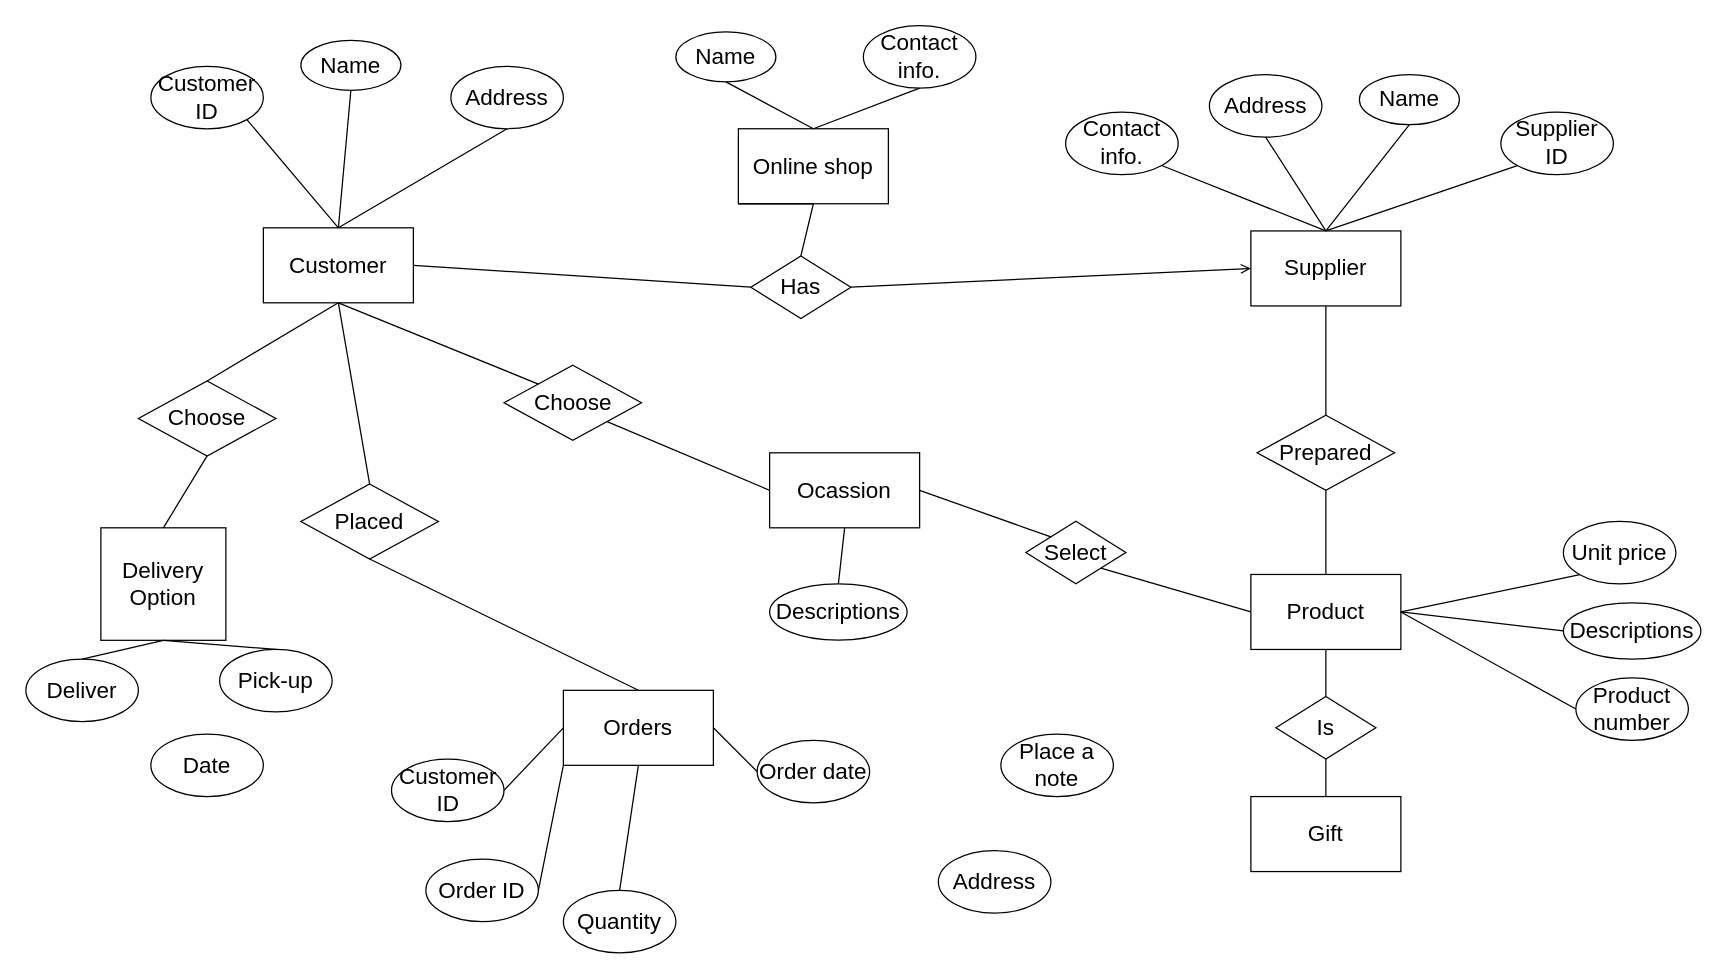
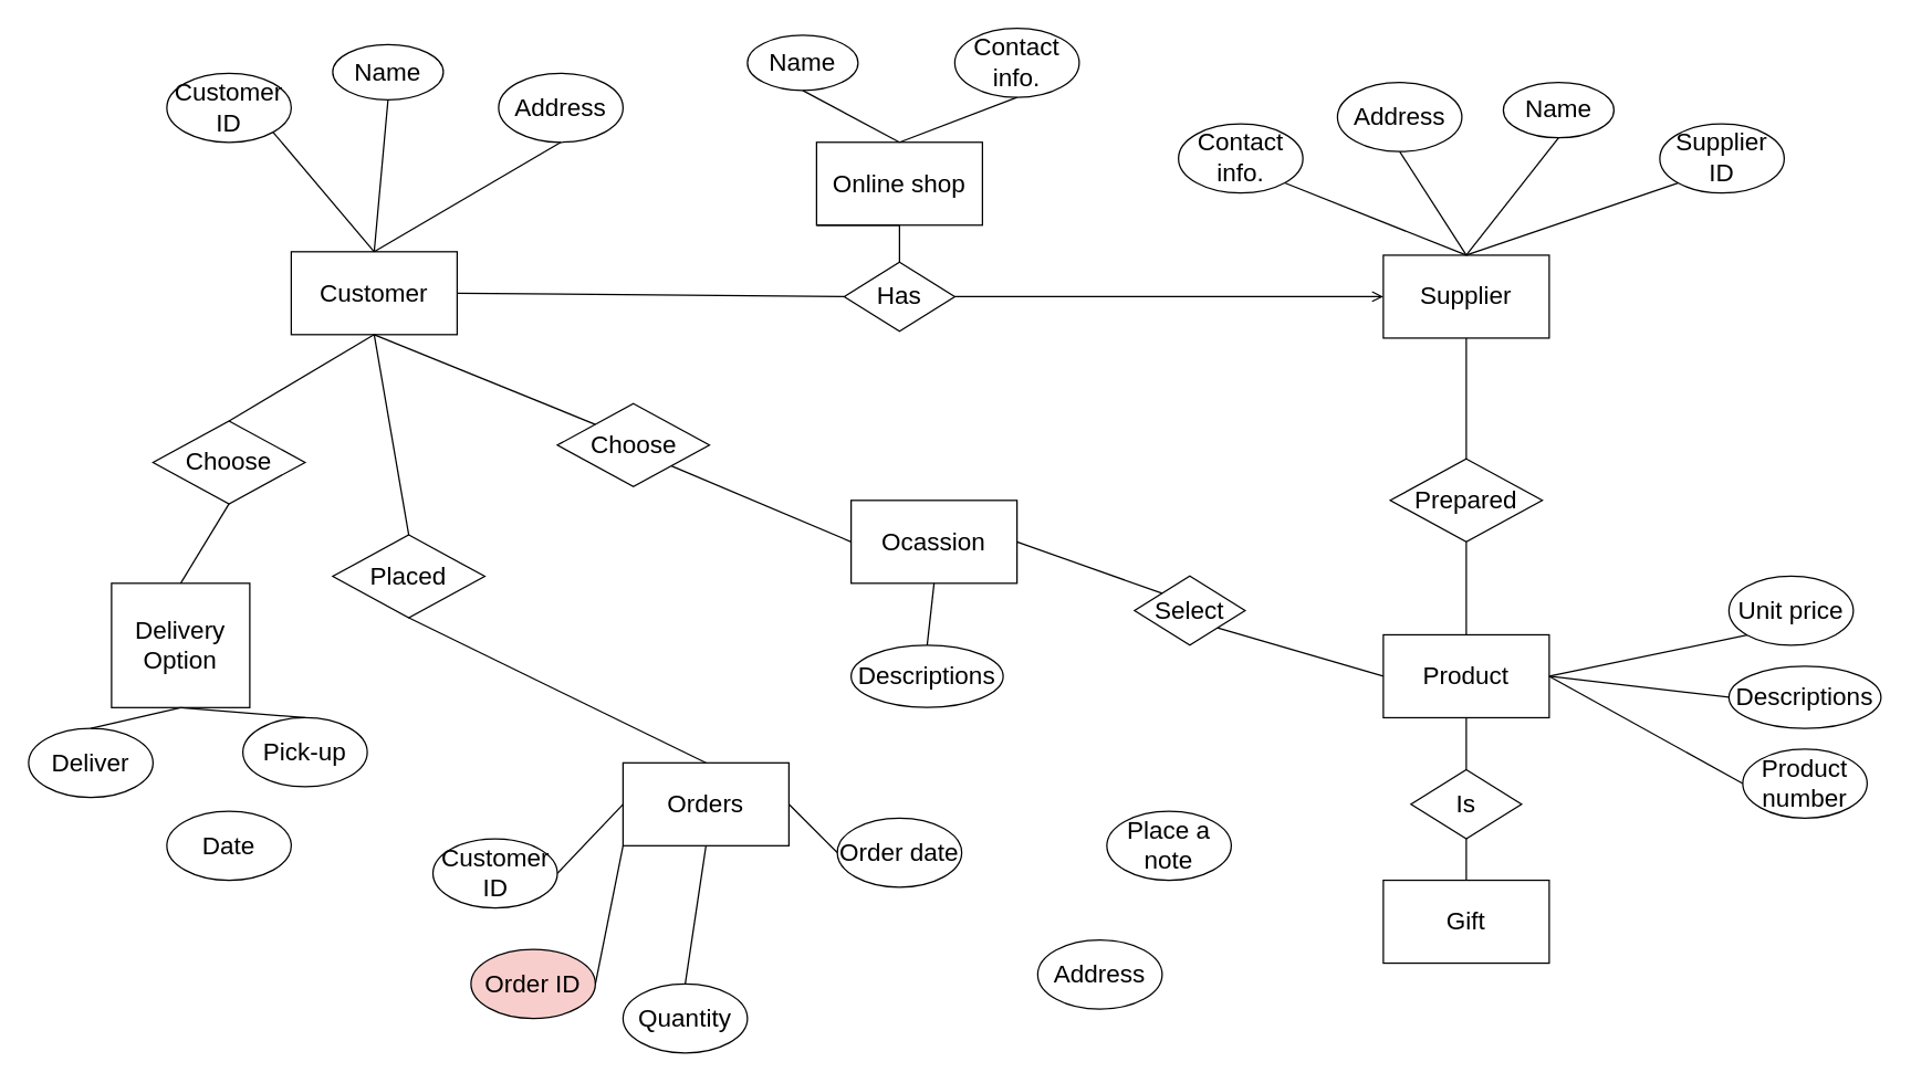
- <mxCell id="24" value="&lt;font style=&quot;font-size: 18px&quot;&gt;Has&lt;/font&gt;" style="rhombus;whiteSpace=wrap;html=1;" vertex="1" parent="1"><mxGeometry x="600" y="204.25" width="80" height="50" as="geometry" /></mxCell>
+ <mxCell id="24" value="&lt;font style=&quot;font-size: 18px&quot;&gt;Has&lt;/font&gt;" style="rhombus;whiteSpace=wrap;html=1;" vertex="1" parent="1"><mxGeometry x="610" y="189.25" width="80" height="50" as="geometry" /></mxCell>
- <mxCell id="11" value="&lt;font style=&quot;font-size: 18px&quot;&gt;Order ID&lt;br&gt;&lt;/font&gt;" style="ellipse;whiteSpace=wrap;html=1;" vertex="1" parent="1"><mxGeometry x="340" y="686.75" width="90" height="50" as="geometry" /></mxCell>
+ <mxCell id="11" value="&lt;font style=&quot;font-size: 18px&quot;&gt;Order ID&lt;br&gt;&lt;/font&gt;" style="ellipse;whiteSpace=wrap;html=1;fillColor=#f8cecc;" vertex="1" parent="1"><mxGeometry x="340" y="686.75" width="90" height="50" as="geometry" /></mxCell>
